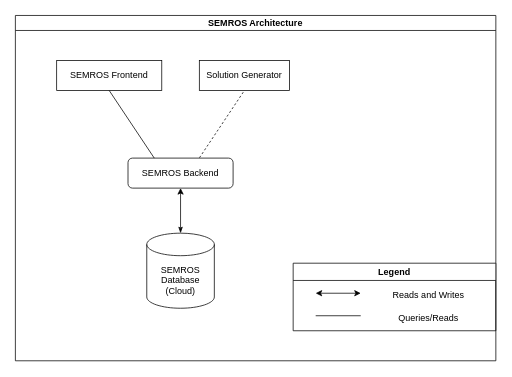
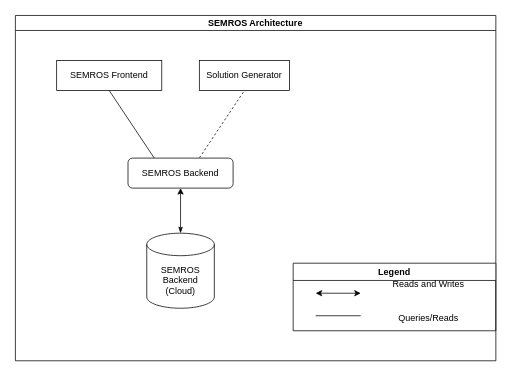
- <mxCell id="5" value="SEMROS Database&lt;br&gt;(Cloud)" style="shape=cylinder3;whiteSpace=wrap;html=1;boundedLbl=1;backgroundOutline=1;size=15;" parent="2" vertex="1"><mxGeometry x="175" y="290" width="90" height="100" as="geometry" /></mxCell>
+ <mxCell id="5" value="SEMROS Backend&lt;br&gt;(Cloud)" style="shape=cylinder3;whiteSpace=wrap;html=1;boundedLbl=1;backgroundOutline=1;size=15;" parent="2" vertex="1"><mxGeometry x="175" y="290" width="90" height="100" as="geometry" /></mxCell>
- <mxCell id="12" value="Reads and Writes" style="text;html=1;align=center;verticalAlign=middle;resizable=0;points=[];autosize=1;strokeColor=none;fillColor=none;" parent="10" vertex="1"><mxGeometry x="120" y="28" width="120" height="30" as="geometry" /></mxCell>
+ <mxCell id="12" value="Reads and Writes" style="text;html=1;align=center;verticalAlign=middle;resizable=0;points=[];autosize=1;strokeColor=none;fillColor=none;" parent="10" vertex="1"><mxGeometry x="120" y="13" width="120" height="30" as="geometry" /></mxCell>
